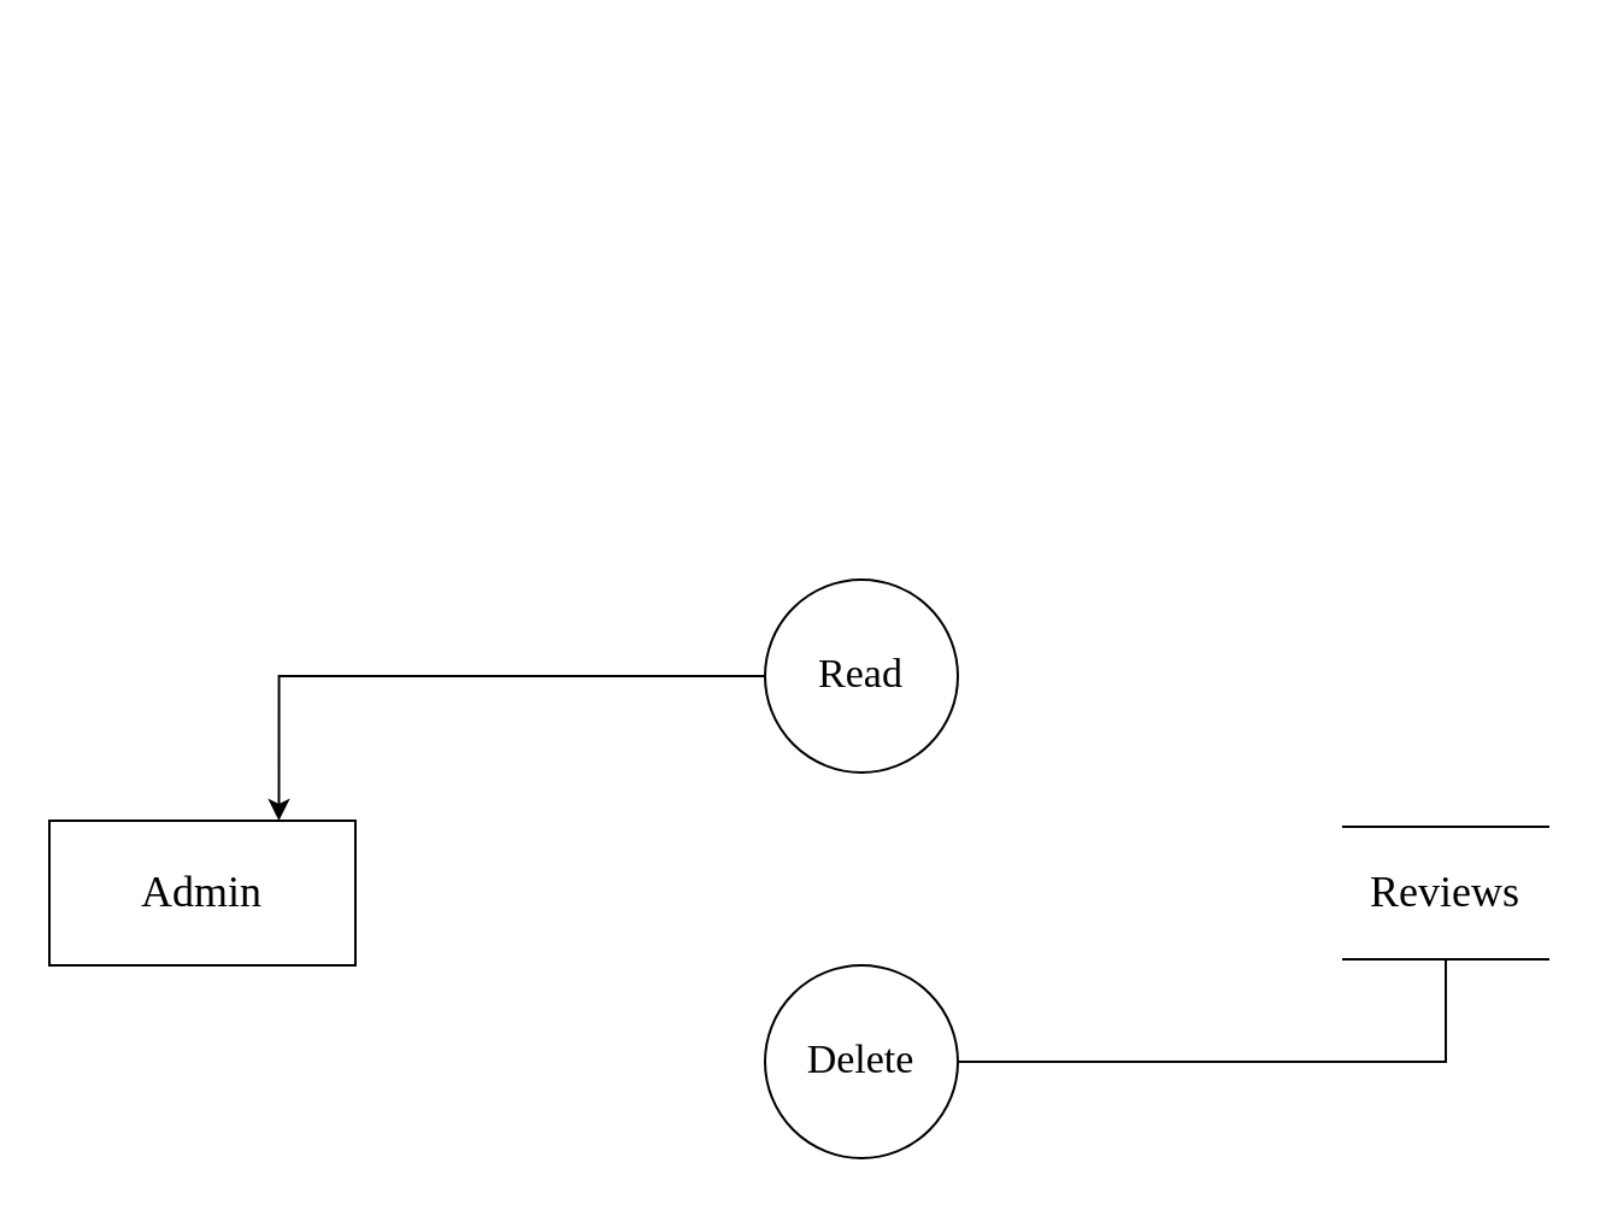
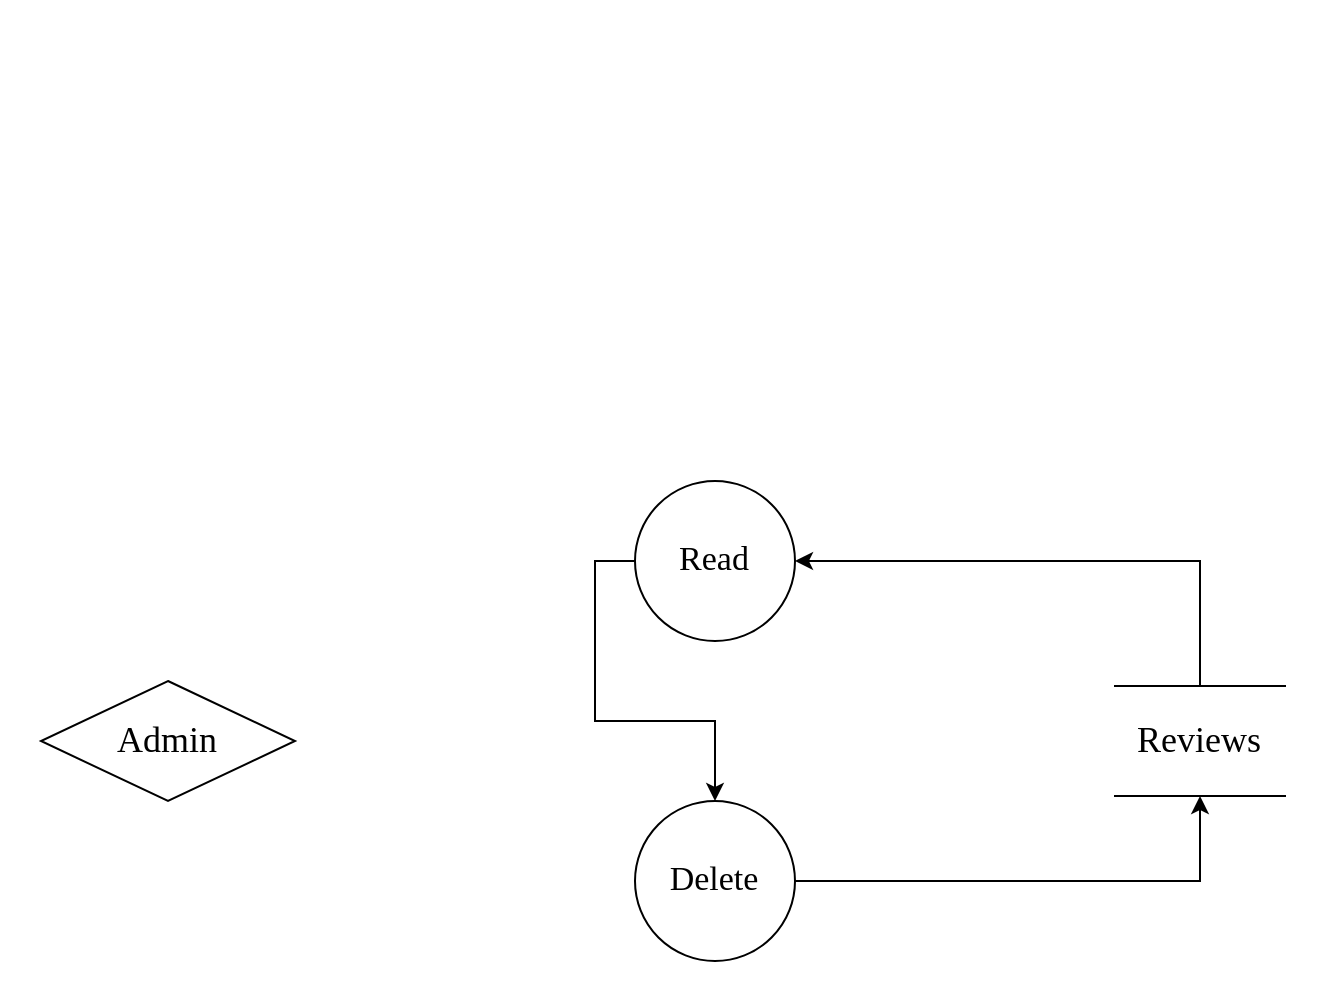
- <mxCell id="5" style="edgeStyle=orthogonalEdgeStyle;rounded=0;orthogonalLoop=1;jettySize=auto;html=1;exitX=0;exitY=0.5;exitDx=0;exitDy=0;entryX=0.75;entryY=0;entryDx=0;entryDy=0;fontFamily=Times New Roman;fontSize=14;endArrow=classic;endFill=1;" parent="1" source="6" target="4" edge="1"><mxGeometry relative="1" as="geometry" /></mxCell>
+ <mxCell id="5" style="edgeStyle=orthogonalEdgeStyle;rounded=0;orthogonalLoop=1;jettySize=auto;html=1;exitX=0;exitY=0.5;exitDx=0;exitDy=0;fontFamily=Times New Roman;fontSize=14;endArrow=classic;endFill=1;" parent="1" source="6" target="10" edge="1"><mxGeometry relative="1" as="geometry" /></mxCell>
+ <mxCell id="7" style="edgeStyle=elbowEdgeStyle;rounded=0;orthogonalLoop=1;jettySize=auto;html=1;exitX=0.5;exitY=0;exitDx=0;exitDy=0;endArrow=classic;endFill=1;fontFamily=Times New Roman;elbow=vertical;" parent="1" source="8" target="6" edge="1"><mxGeometry relative="1" as="geometry"><Array as="points"><mxPoint x="480" y="280" /><mxPoint x="460" y="270" /></Array></mxGeometry></mxCell>
- <mxCell id="4" value="&lt;font style=&quot;font-size: 18px&quot;&gt;Admin&lt;/font&gt;" style="rounded=0;whiteSpace=wrap;html=1;fontFamily=Times New Roman;" parent="1" vertex="1"><mxGeometry x="20" y="340" width="127" height="60" as="geometry" /></mxCell>
+ <mxCell id="4" value="&lt;font style=&quot;font-size: 18px&quot;&gt;Admin&lt;/font&gt;" style="rhombus;whiteSpace=wrap;html=1;fontFamily=Times New Roman;" parent="1" vertex="1"><mxGeometry x="20" y="340" width="127" height="60" as="geometry" /></mxCell>
- <mxCell id="9" style="edgeStyle=orthogonalEdgeStyle;rounded=0;orthogonalLoop=1;jettySize=auto;html=1;endArrow=none;endFill=1;fontFamily=Times New Roman;" parent="1" source="10" target="8" edge="1"><mxGeometry relative="1" as="geometry" /></mxCell>
+ <mxCell id="9" style="edgeStyle=orthogonalEdgeStyle;rounded=0;orthogonalLoop=1;jettySize=auto;html=1;endArrow=classic;endFill=1;fontFamily=Times New Roman;" parent="1" source="10" target="8" edge="1"><mxGeometry relative="1" as="geometry" /></mxCell>
